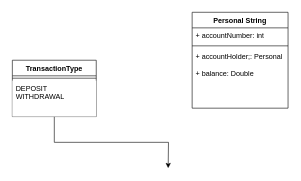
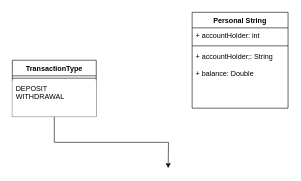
- <mxCell id="7" value="+ accountNumber: int" style="text;strokeColor=none;fillColor=none;align=left;verticalAlign=top;spacingLeft=4;spacingRight=4;overflow=hidden;rotatable=0;points=[[0,0.5],[1,0.5]];portConstraint=eastwest;whiteSpace=wrap;html=1;" vertex="1" parent="6"><mxGeometry y="26" width="160" height="26" as="geometry" /></mxCell>
+ <mxCell id="7" value="+ accountHolder: int" style="text;strokeColor=none;fillColor=none;align=left;verticalAlign=top;spacingLeft=4;spacingRight=4;overflow=hidden;rotatable=0;points=[[0,0.5],[1,0.5]];portConstraint=eastwest;whiteSpace=wrap;html=1;" vertex="1" parent="6"><mxGeometry y="26" width="160" height="26" as="geometry" /></mxCell>
- <mxCell id="9" value="&lt;div&gt;+ accountHolder;: Personal&lt;/div&gt;&lt;div&gt;&lt;br&gt;&lt;/div&gt;&lt;div&gt;+ balance: Double&lt;br&gt;&lt;/div&gt;" style="text;strokeColor=none;fillColor=none;align=left;verticalAlign=top;spacingLeft=4;spacingRight=4;overflow=hidden;rotatable=0;points=[[0,0.5],[1,0.5]];portConstraint=eastwest;whiteSpace=wrap;html=1;" vertex="1" parent="6"><mxGeometry y="60" width="160" height="100" as="geometry" /></mxCell>
+ <mxCell id="9" value="&lt;div&gt;+ accountHolder;: String&lt;/div&gt;&lt;div&gt;&lt;br&gt;&lt;/div&gt;&lt;div&gt;+ balance: Double&lt;br&gt;&lt;/div&gt;" style="text;strokeColor=none;fillColor=none;align=left;verticalAlign=top;spacingLeft=4;spacingRight=4;overflow=hidden;rotatable=0;points=[[0,0.5],[1,0.5]];portConstraint=eastwest;whiteSpace=wrap;html=1;" vertex="1" parent="6"><mxGeometry y="60" width="160" height="100" as="geometry" /></mxCell>
